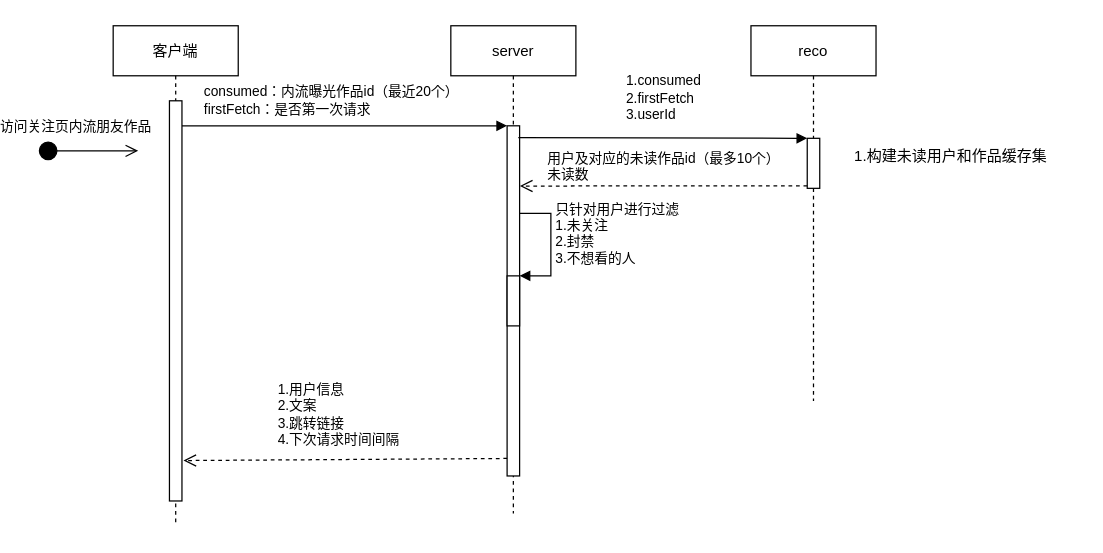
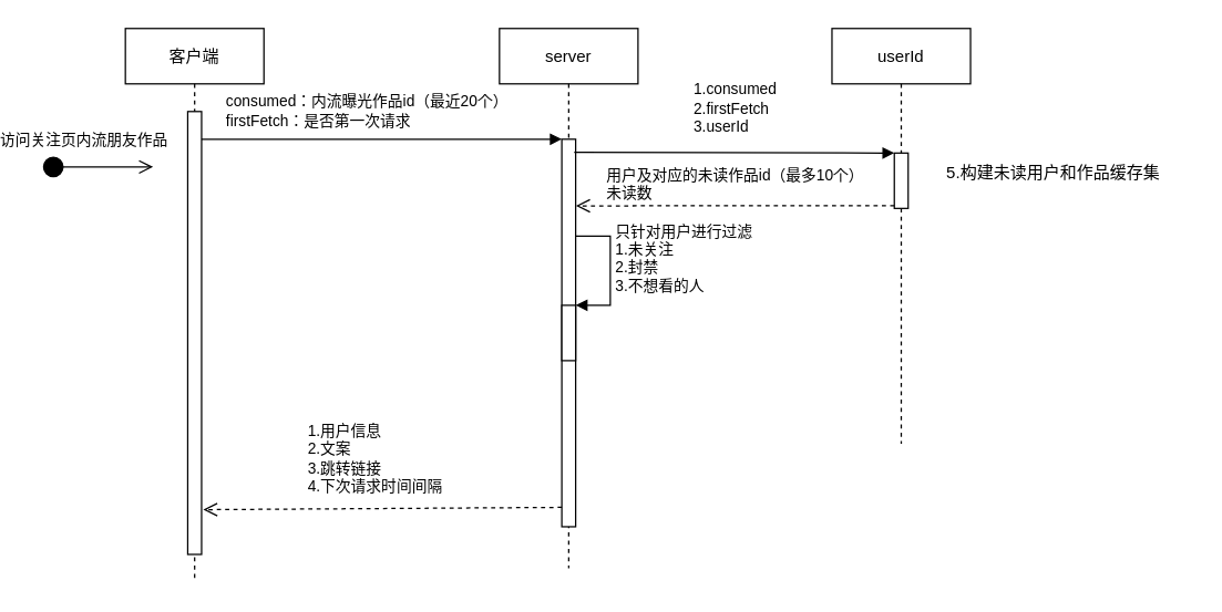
- <mxCell id="6" value="reco" style="shape=umlLifeline;perimeter=lifelinePerimeter;container=1;collapsible=0;recursiveResize=0;rounded=0;shadow=0;strokeWidth=1;" parent="1" vertex="1"><mxGeometry x="590" y="20" width="100" height="300" as="geometry" /></mxCell>
+ <mxCell id="6" value="userId" style="shape=umlLifeline;perimeter=lifelinePerimeter;container=1;collapsible=0;recursiveResize=0;rounded=0;shadow=0;strokeWidth=1;" parent="1" vertex="1"><mxGeometry x="590" y="20" width="100" height="300" as="geometry" /></mxCell>
- <mxCell id="16" value="1.构建未读用户和作品缓存集" style="text;html=1;strokeColor=none;fillColor=none;align=center;verticalAlign=middle;whiteSpace=wrap;rounded=0;" vertex="1" parent="1"><mxGeometry x="650" y="110" width="200" height="30" as="geometry" /></mxCell>
+ <mxCell id="16" value="5.构建未读用户和作品缓存集" style="text;html=1;strokeColor=none;fillColor=none;align=center;verticalAlign=middle;whiteSpace=wrap;rounded=0;" vertex="1" parent="1"><mxGeometry x="650" y="110" width="200" height="30" as="geometry" /></mxCell>
